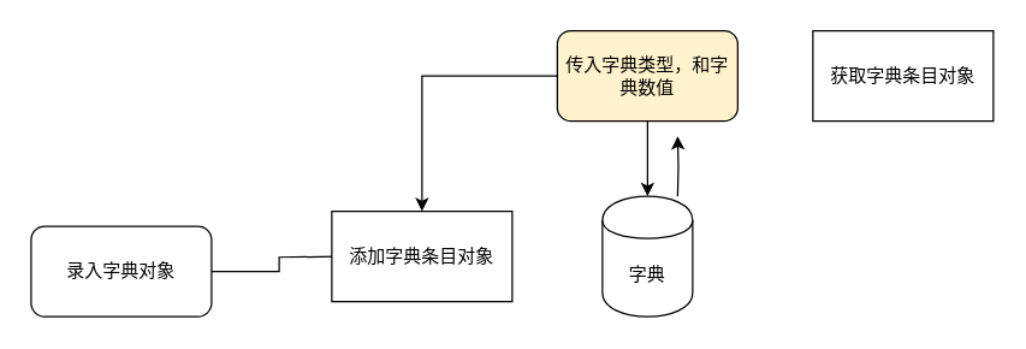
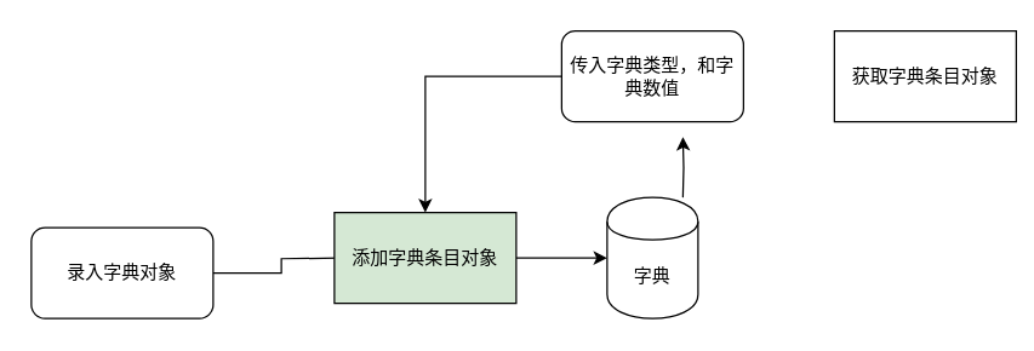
- <mxCell id="10" value="传入字典类型，和字典数值" style="rounded=1;whiteSpace=wrap;html=1;fillColor=#fff2cc;" vertex="1" parent="1"><mxGeometry x="370" y="20" width="120" height="60" as="geometry" /></mxCell>
+ <mxCell id="10" value="传入字典类型，和字典数值" style="rounded=1;whiteSpace=wrap;html=1;" vertex="1" parent="1"><mxGeometry x="370" y="20" width="120" height="60" as="geometry" /></mxCell>
- <mxCell id="11" value="获取字典条目对象" style="rounded=0;whiteSpace=wrap;html=1;" vertex="1" parent="1"><mxGeometry x="540" y="20" width="120" height="60" as="geometry" /></mxCell>
+ <mxCell id="11" value="获取字典条目对象" style="rounded=0;whiteSpace=wrap;html=1;" vertex="1" parent="1"><mxGeometry x="550" y="20" width="120" height="60" as="geometry" /></mxCell>
- <mxCell id="8" style="edgeStyle=orthogonalEdgeStyle;rounded=0;orthogonalLoop=1;jettySize=auto;html=1;entryX=0.5;entryY=0;entryDx=0;entryDy=0;" edge="1" parent="1" source="10" target="7"><mxGeometry relative="1" as="geometry" /></mxCell>
- <mxCell id="5" value="添加字典条目对象" style="rounded=0;whiteSpace=wrap;html=1;" vertex="1" parent="1"><mxGeometry x="220" y="140" width="120" height="60" as="geometry" /></mxCell>
+ <mxCell id="5" value="添加字典条目对象" style="rounded=0;whiteSpace=wrap;html=1;fillColor=#d5e8d4;" vertex="1" parent="1"><mxGeometry x="220" y="140" width="120" height="60" as="geometry" /></mxCell>
+ <mxCell id="4" style="edgeStyle=orthogonalEdgeStyle;rounded=0;orthogonalLoop=1;jettySize=auto;html=1;" edge="1" parent="1" source="5" target="7"><mxGeometry relative="1" as="geometry" /></mxCell>
